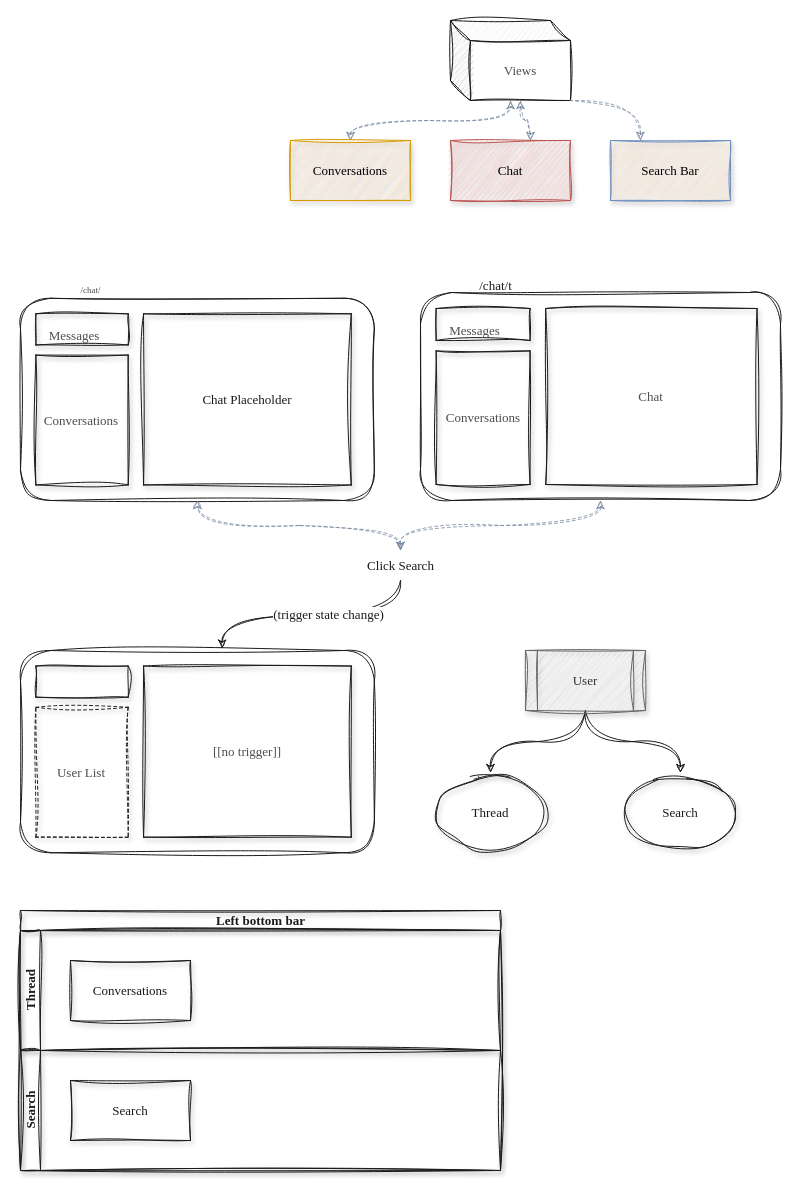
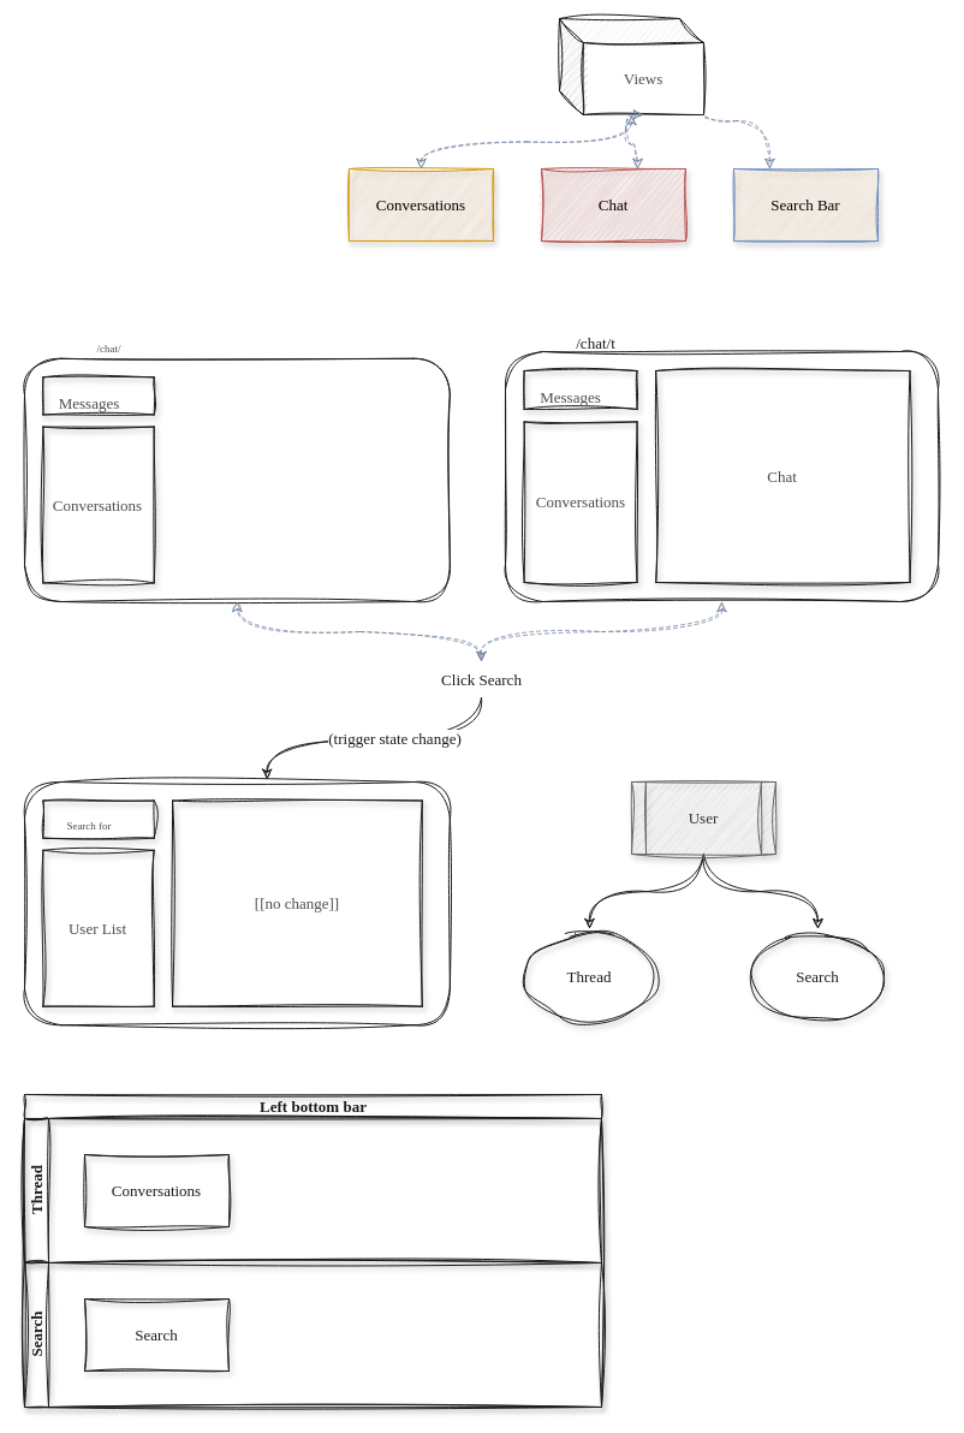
- <mxCell id="2" value="Views" style="shape=cube;whiteSpace=wrap;html=1;boundedLbl=1;backgroundOutline=1;darkOpacity=0.05;darkOpacity2=0.1;rounded=1;shadow=0;glass=1;sketch=1;hachureGap=4;jiggle=2;fillStyle=zigzag;strokeColor=#1A1A1A;fontFamily=Architects Daughter;fontSource=https%3A%2F%2Ffonts.googleapis.com%2Fcss%3Ffamily%3DArchitects%2BDaughter;fontSize=13;fontColor=#4D4D4D;fillColor=none;" vertex="1" parent="1"><mxGeometry x="450" y="20" width="120" height="80" as="geometry" /></mxCell>
+ <mxCell id="2" value="Views" style="shape=cube;whiteSpace=wrap;html=1;boundedLbl=1;backgroundOutline=1;darkOpacity=0.05;darkOpacity2=0.1;rounded=1;shadow=0;glass=1;sketch=1;hachureGap=4;jiggle=2;fillStyle=zigzag;strokeColor=#1A1A1A;fontFamily=Architects Daughter;fontSource=https%3A%2F%2Ffonts.googleapis.com%2Fcss%3Ffamily%3DArchitects%2BDaughter;fontSize=13;fontColor=#4D4D4D;fillColor=none;" vertex="1" parent="1"><mxGeometry x="465" y="15" width="120" height="80" as="geometry" /></mxCell>
- <mxCell id="11" value="&lt;font color=&quot;#1A1A1A&quot;&gt;Chat Placeholder&lt;/font&gt;" style="rounded=0;whiteSpace=wrap;html=1;shadow=1;glass=0;sketch=1;hachureGap=4;jiggle=2;fillStyle=zigzag;strokeColor=#1A1A1A;fontFamily=Architects Daughter;fontSource=https%3A%2F%2Ffonts.googleapis.com%2Fcss%3Ffamily%3DArchitects%2BDaughter;fontSize=13;fontColor=#4D4D4D;fillColor=none;" vertex="1" parent="9"><mxGeometry x="123.077" y="23.333" width="207.692" height="171.111" as="geometry" /></mxCell>
+ <mxCell id="40" value="Search for" style="text;html=1;strokeColor=none;fillColor=none;align=center;verticalAlign=middle;whiteSpace=wrap;rounded=0;shadow=1;glass=0;sketch=1;hachureGap=4;jiggle=2;fillStyle=zigzag;fontFamily=Architects Daughter;fontSource=https%3A%2F%2Ffonts.googleapis.com%2Fcss%3Ffamily%3DArchitects%2BDaughter;fontSize=9;fontColor=#4D4D4D;" vertex="1" parent="37"><mxGeometry x="7.692" y="11.667" width="61.538" height="19.442" as="geometry" /></mxCell>
- <mxCell id="35" value="[[no trigger]]" style="rounded=0;whiteSpace=wrap;html=1;shadow=1;glass=0;sketch=1;hachureGap=4;jiggle=2;fillStyle=zigzag;strokeColor=#1A1A1A;fontFamily=Architects Daughter;fontSource=https%3A%2F%2Ffonts.googleapis.com%2Fcss%3Ffamily%3DArchitects%2BDaughter;fontSize=13;fontColor=#4D4D4D;fillColor=none;" vertex="1" parent="33"><mxGeometry x="123.077" y="15.556" width="207.692" height="171.111" as="geometry" /></mxCell>
+ <mxCell id="35" value="[[no change]]" style="rounded=0;whiteSpace=wrap;html=1;shadow=1;glass=0;sketch=1;hachureGap=4;jiggle=2;fillStyle=zigzag;strokeColor=#1A1A1A;fontFamily=Architects Daughter;fontSource=https%3A%2F%2Ffonts.googleapis.com%2Fcss%3Ffamily%3DArchitects%2BDaughter;fontSize=13;fontColor=#4D4D4D;fillColor=none;" vertex="1" parent="33"><mxGeometry x="123.077" y="15.556" width="207.692" height="171.111" as="geometry" /></mxCell>
- <mxCell id="36" value="User List" style="rounded=0;whiteSpace=wrap;html=1;shadow=1;glass=0;sketch=1;hachureGap=4;jiggle=2;fillStyle=zigzag;strokeColor=#1A1A1A;fontFamily=Architects Daughter;fontSource=https%3A%2F%2Ffonts.googleapis.com%2Fcss%3Ffamily%3DArchitects%2BDaughter;fontSize=13;fontColor=#4D4D4D;fillColor=none;dashed=1;" vertex="1" parent="33"><mxGeometry x="15.385" y="56.778" width="92.308" height="129.889" as="geometry" /></mxCell>
+ <mxCell id="36" value="User List" style="rounded=0;whiteSpace=wrap;html=1;shadow=1;glass=0;sketch=1;hachureGap=4;jiggle=2;fillStyle=zigzag;strokeColor=#1A1A1A;fontFamily=Architects Daughter;fontSource=https%3A%2F%2Ffonts.googleapis.com%2Fcss%3Ffamily%3DArchitects%2BDaughter;fontSize=13;fontColor=#4D4D4D;fillColor=none;" vertex="1" parent="33"><mxGeometry x="15.385" y="56.778" width="92.308" height="129.889" as="geometry" /></mxCell>
